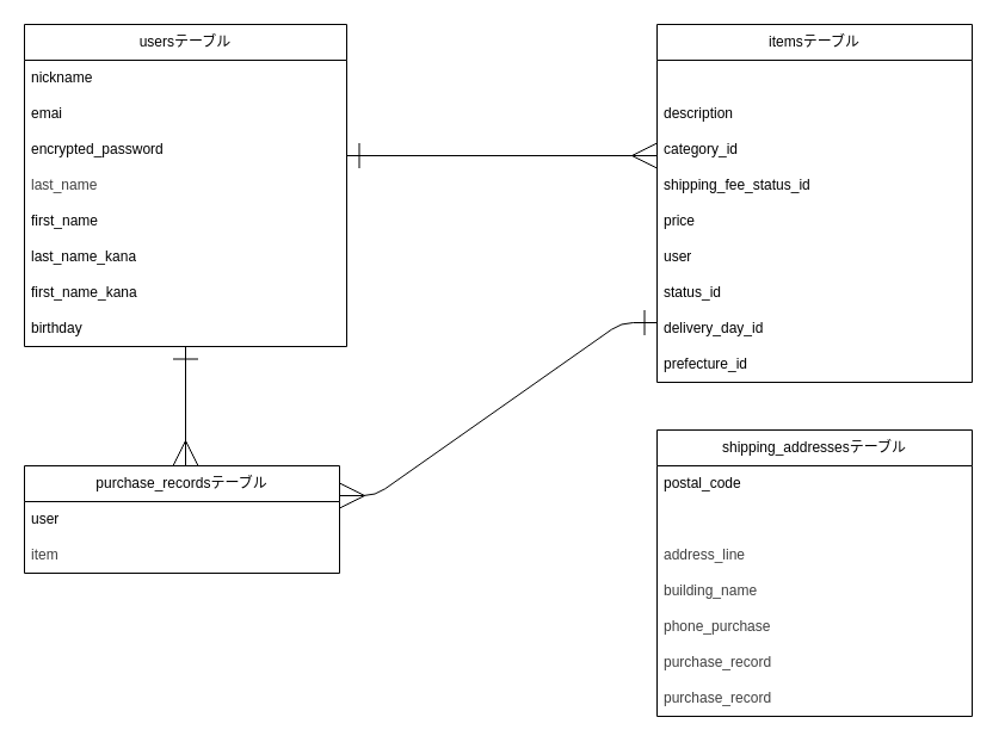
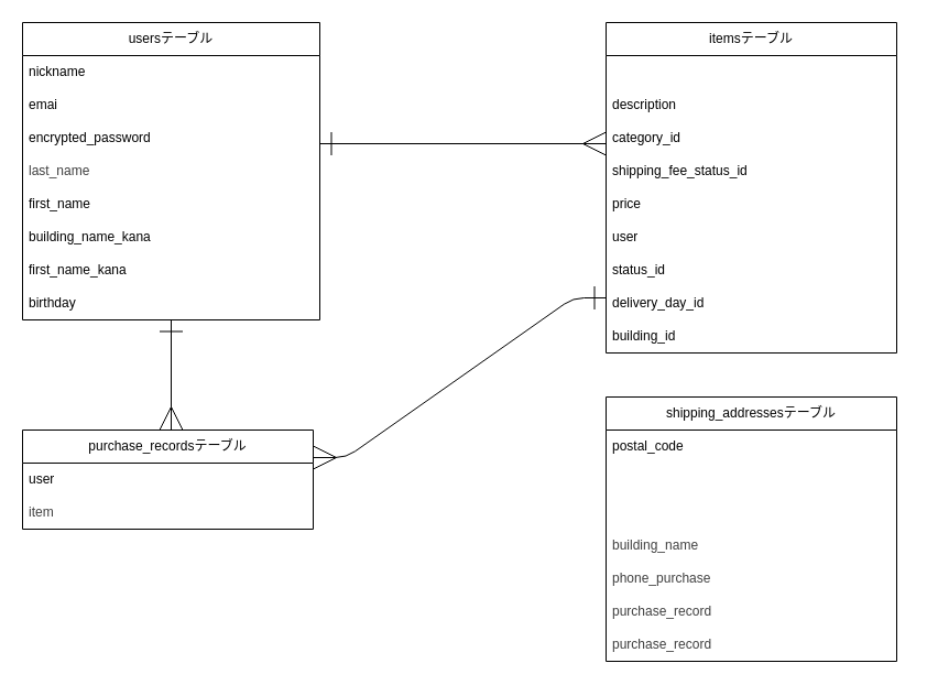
- <mxCell id="31" value="last_name_kana" style="text;strokeColor=none;fillColor=none;align=left;verticalAlign=middle;spacingLeft=4;spacingRight=4;overflow=hidden;points=[[0,0.5],[1,0.5]];portConstraint=eastwest;rotatable=0;whiteSpace=wrap;html=1;" parent="24" vertex="1"><mxGeometry y="180" width="270" height="30" as="geometry" /></mxCell>
+ <mxCell id="31" value="building_name_kana" style="text;strokeColor=none;fillColor=none;align=left;verticalAlign=middle;spacingLeft=4;spacingRight=4;overflow=hidden;points=[[0,0.5],[1,0.5]];portConstraint=eastwest;rotatable=0;whiteSpace=wrap;html=1;" parent="24" vertex="1"><mxGeometry y="180" width="270" height="30" as="geometry" /></mxCell>
- <mxCell id="11" value="&lt;div&gt;&lt;span style=&quot;background-color: transparent;&quot;&gt;prefecture_id&lt;/span&gt;&lt;span style=&quot;background-color: transparent; white-space: pre;&quot;&gt;&#09;&lt;/span&gt;&lt;span style=&quot;background-color: transparent;&quot;&gt;&amp;nbsp;&lt;/span&gt;&lt;/div&gt;" style="text;strokeColor=none;fillColor=none;align=left;verticalAlign=middle;spacingLeft=4;spacingRight=4;overflow=hidden;points=[[0,0.5],[1,0.5]];portConstraint=eastwest;rotatable=0;whiteSpace=wrap;html=1;" parent="2" vertex="1"><mxGeometry y="270" width="270" height="30" as="geometry" /></mxCell>
+ <mxCell id="11" value="&lt;div&gt;&lt;span style=&quot;background-color: transparent;&quot;&gt;building_id&lt;/span&gt;&lt;span style=&quot;background-color: transparent; white-space: pre;&quot;&gt;&#09;&lt;/span&gt;&lt;span style=&quot;background-color: transparent;&quot;&gt;&amp;nbsp;&lt;/span&gt;&lt;/div&gt;" style="text;strokeColor=none;fillColor=none;align=left;verticalAlign=middle;spacingLeft=4;spacingRight=4;overflow=hidden;points=[[0,0.5],[1,0.5]];portConstraint=eastwest;rotatable=0;whiteSpace=wrap;html=1;" parent="2" vertex="1"><mxGeometry y="270" width="270" height="30" as="geometry" /></mxCell>
- <mxCell id="16" value="&lt;div&gt;&lt;div style=&quot;color: rgb(63, 63, 63);&quot;&gt;address_line&lt;br&gt;&lt;/div&gt;&lt;/div&gt;" style="text;strokeColor=none;fillColor=none;align=left;verticalAlign=middle;spacingLeft=4;spacingRight=4;overflow=hidden;points=[[0,0.5],[1,0.5]];portConstraint=eastwest;rotatable=0;whiteSpace=wrap;html=1;" parent="12" vertex="1"><mxGeometry y="90" width="264" height="30" as="geometry" /></mxCell>
